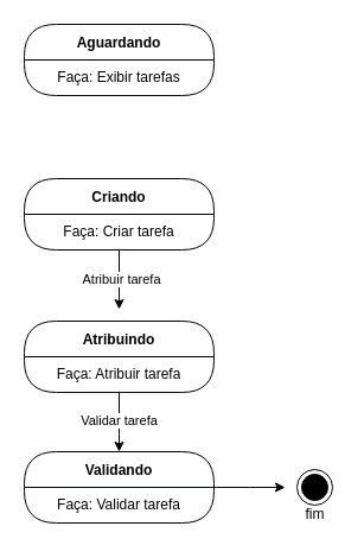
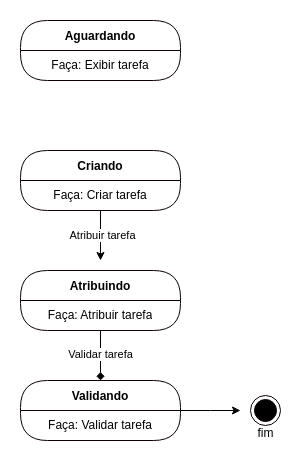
- <mxCell id="3" value="Faça: Exibir tarefas" style="text;html=1;align=center;verticalAlign=middle;spacingLeft=4;spacingRight=4;whiteSpace=wrap;overflow=hidden;rotatable=0;" vertex="1" parent="2"><mxGeometry y="30" width="160" height="30" as="geometry" /></mxCell>
+ <mxCell id="3" value="Faça: Exibir tarefa" style="text;html=1;align=center;verticalAlign=middle;spacingLeft=4;spacingRight=4;whiteSpace=wrap;overflow=hidden;rotatable=0;" vertex="1" parent="2"><mxGeometry y="30" width="160" height="30" as="geometry" /></mxCell>
- <mxCell id="4" value="Exibir" style="text;html=1;align=center;verticalAlign=middle;spacingLeft=4;spacingRight=4;whiteSpace=wrap;overflow=hidden;rotatable=0;" vertex="1" parent="2"><mxGeometry y="60" width="160" as="geometry" /></mxCell>
+ <mxCell id="4" value="Subtitle" style="text;html=1;align=center;verticalAlign=middle;spacingLeft=4;spacingRight=4;whiteSpace=wrap;overflow=hidden;rotatable=0;" vertex="1" parent="2"><mxGeometry y="60" width="160" as="geometry" /></mxCell>
- <mxCell id="16" style="edgeStyle=orthogonalEdgeStyle;rounded=0;orthogonalLoop=1;jettySize=auto;html=1;entryX=0.5;entryY=0;entryDx=0;entryDy=0;" edge="1" parent="1" source="11" target="13"><mxGeometry relative="1" as="geometry" /></mxCell>
+ <mxCell id="16" style="edgeStyle=orthogonalEdgeStyle;rounded=0;orthogonalLoop=1;jettySize=auto;html=1;entryX=0.5;entryY=0;entryDx=0;entryDy=0;endArrow=diamond;" edge="1" parent="1" source="11" target="13"><mxGeometry relative="1" as="geometry" /></mxCell>
